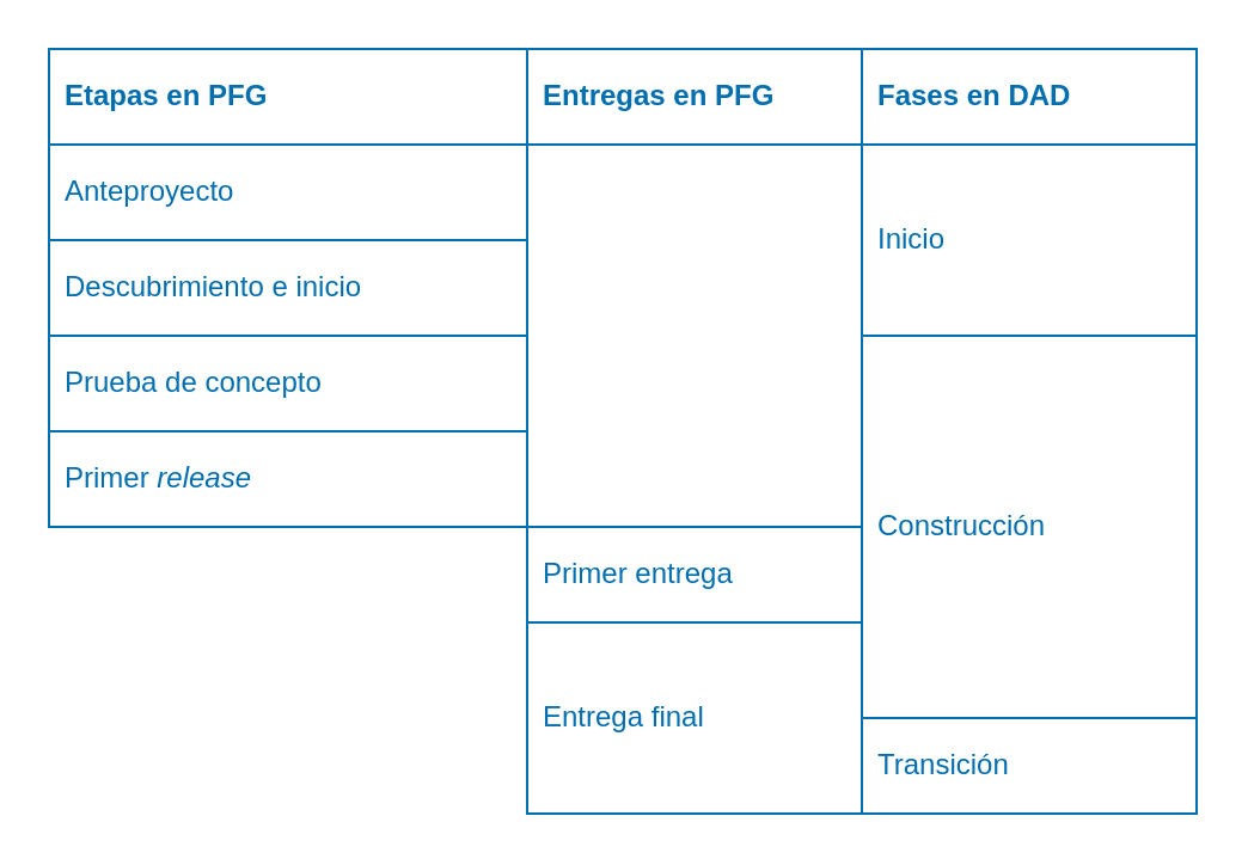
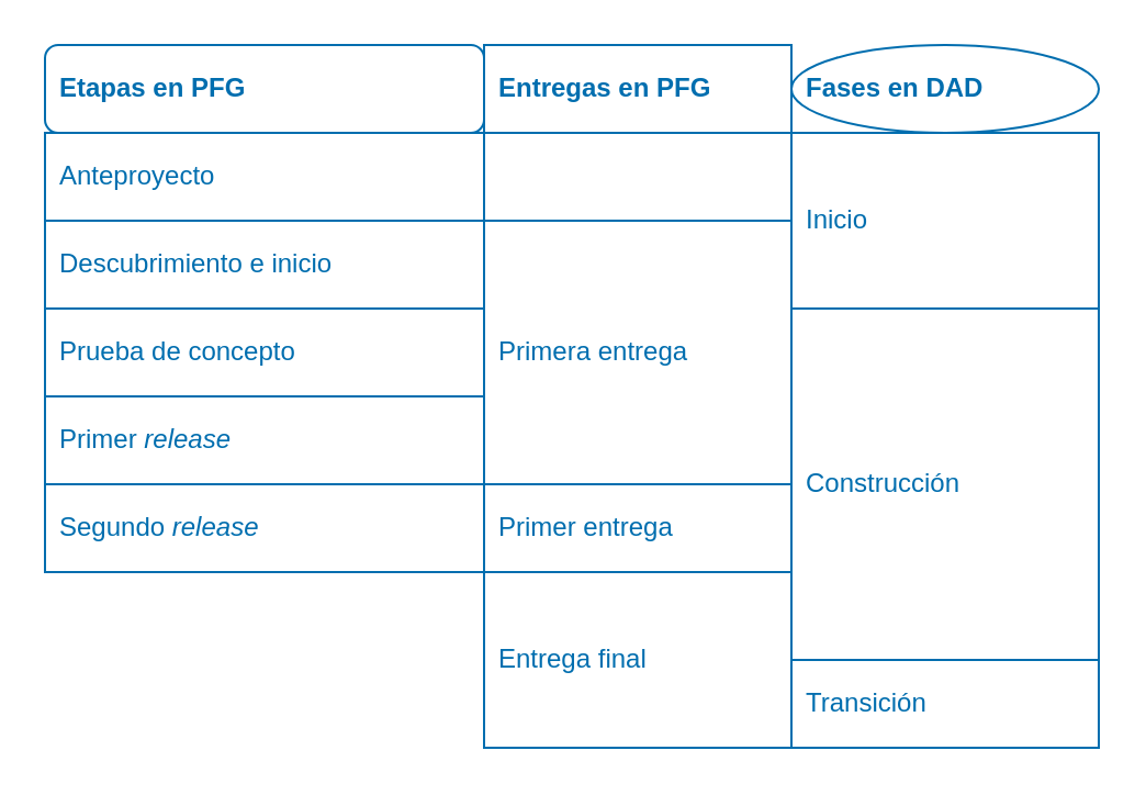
- <mxCell id="2" value="Etapas en PFG" style="rounded=0;whiteSpace=wrap;html=1;fontStyle=1;align=left;spacingLeft=5;fillColor=none;fontColor=#006EAF;strokeColor=#006EAF;" parent="1" vertex="1"><mxGeometry x="20" y="20" width="200" height="40" as="geometry" /></mxCell>
+ <mxCell id="2" value="Etapas en PFG" style="whiteSpace=wrap;html=1;fontStyle=1;align=left;spacingLeft=5;fillColor=none;fontColor=#006EAF;strokeColor=#006EAF;rounded=1;" parent="1" vertex="1"><mxGeometry x="20" y="20" width="200" height="40" as="geometry" /></mxCell>
- <mxCell id="12" value="Fases en DAD" style="rounded=0;whiteSpace=wrap;html=1;fontStyle=1;align=left;spacingLeft=5;fillColor=none;fontColor=#006EAF;strokeColor=#006EAF;" parent="1" vertex="1"><mxGeometry x="360" y="20" width="140" height="40" as="geometry" /></mxCell>
+ <mxCell id="12" value="Fases en DAD" style="ellipse;whiteSpace=wrap;html=1;fontStyle=1;align=left;spacingLeft=5;fillColor=none;fontColor=#006EAF;strokeColor=#006EAF;" parent="1" vertex="1"><mxGeometry x="360" y="20" width="140" height="40" as="geometry" /></mxCell>
+ <mxCell id="9" value="Primera entrega" style="rounded=0;whiteSpace=wrap;html=1;align=left;spacingLeft=5;fillColor=none;fontColor=#006EAF;strokeColor=#006EAF;" parent="1" vertex="1"><mxGeometry x="220" y="100" width="140" height="120" as="geometry" /></mxCell>
+ <mxCell id="7" value="Segundo&amp;nbsp;&lt;i&gt;release&lt;/i&gt;" style="rounded=0;whiteSpace=wrap;html=1;align=left;spacingLeft=5;fillColor=none;fontColor=#006EAF;strokeColor=#006EAF;" parent="1" vertex="1"><mxGeometry x="20" y="220" width="200" height="40" as="geometry" /></mxCell>
